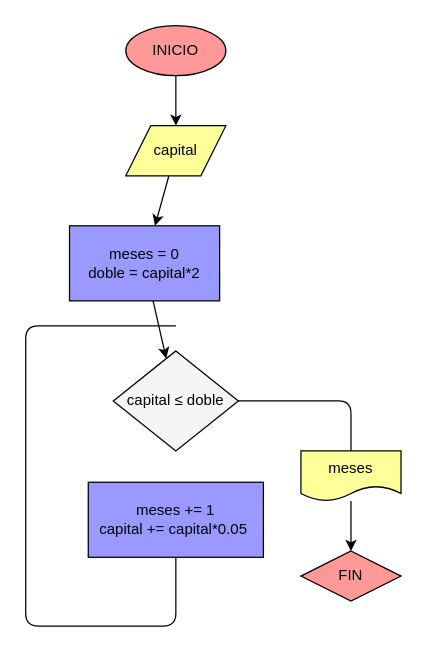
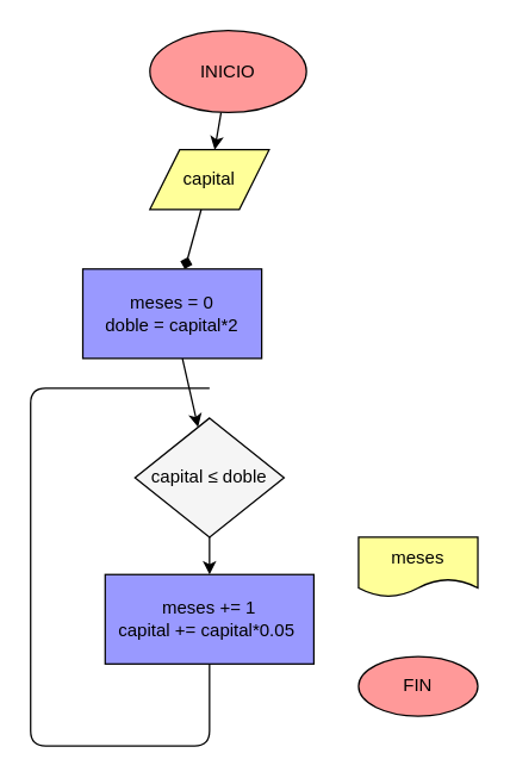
- <mxCell id="3" value="INICIO" style="ellipse;whiteSpace=wrap;html=1;fontColor=#000000;strokeColor=#000000;fillColor=#FF9999;" parent="1" vertex="1"><mxGeometry x="100" y="20" width="80" height="40" as="geometry" /></mxCell>
+ <mxCell id="3" value="INICIO" style="ellipse;whiteSpace=wrap;html=1;fontColor=#000000;strokeColor=#000000;fillColor=#FF9999;" parent="1" vertex="1"><mxGeometry x="100" y="20" width="105" height="55" as="geometry" /></mxCell>
- <mxCell id="4" value="" style="edgeStyle=none;html=1;fontColor=#000000;strokeColor=#000000;" parent="1" source="5" target="7" edge="1"><mxGeometry relative="1" as="geometry" /></mxCell>
+ <mxCell id="4" value="" style="edgeStyle=none;html=1;fontColor=#000000;strokeColor=#000000;endArrow=diamond;" parent="1" source="5" target="7" edge="1"><mxGeometry relative="1" as="geometry" /></mxCell>
- <mxCell id="9" value="" style="edgeStyle=orthogonalEdgeStyle;html=1;endArrow=none;endFill=0;entryX=0.5;entryY=0;entryDx=0;entryDy=0;fontColor=#000000;strokeColor=#000000;" parent="1" source="10" target="14" edge="1"><mxGeometry relative="1" as="geometry" /></mxCell>
+ <mxCell id="8" value="" style="edgeStyle=none;html=1;fontColor=#000000;strokeColor=#000000;" parent="1" source="10" target="12" edge="1"><mxGeometry relative="1" as="geometry" /></mxCell>
- <mxCell id="13" style="edgeStyle=none;html=1;entryX=0.5;entryY=0;entryDx=0;entryDy=0;strokeColor=#000000;" edge="1" parent="1" source="14" target="15"><mxGeometry relative="1" as="geometry" /></mxCell>
- <mxCell id="15" value="FIN" style="rhombus;whiteSpace=wrap;html=1;fontColor=#000000;strokeColor=#000000;fillColor=#FF9999;" parent="1" vertex="1"><mxGeometry x="240" y="440" width="80" height="40" as="geometry" /></mxCell>
+ <mxCell id="15" value="FIN" style="ellipse;whiteSpace=wrap;html=1;fontColor=#000000;strokeColor=#000000;fillColor=#FF9999;" parent="1" vertex="1"><mxGeometry x="240" y="440" width="80" height="40" as="geometry" /></mxCell>
